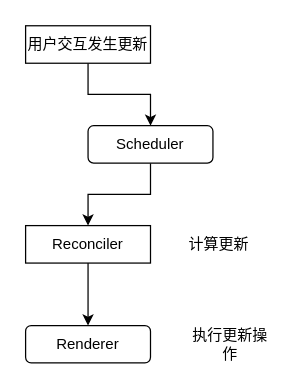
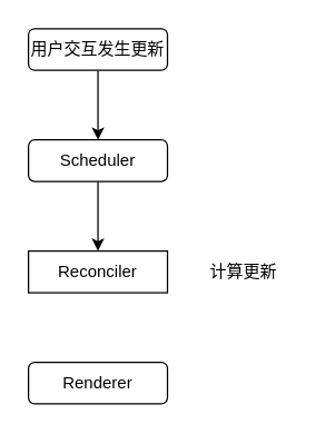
- <mxCell id="3" value="用户交互发生更新" style="whiteSpace=wrap;html=1;rounded=0;" vertex="1" parent="1"><mxGeometry x="20" y="20" width="100" height="30" as="geometry" /></mxCell>
+ <mxCell id="3" value="用户交互发生更新" style="rounded=1;whiteSpace=wrap;html=1;" vertex="1" parent="1"><mxGeometry x="20" y="20" width="100" height="30" as="geometry" /></mxCell>
- <mxCell id="5" value="Scheduler" style="rounded=1;whiteSpace=wrap;html=1;" vertex="1" parent="1"><mxGeometry x="70" y="100" width="100" height="30" as="geometry" /></mxCell>
+ <mxCell id="5" value="Scheduler" style="rounded=1;whiteSpace=wrap;html=1;" vertex="1" parent="1"><mxGeometry x="20" y="100" width="100" height="30" as="geometry" /></mxCell>
- <mxCell id="6" style="edgeStyle=orthogonalEdgeStyle;rounded=0;orthogonalLoop=1;jettySize=auto;html=1;exitX=0.5;exitY=1;exitDx=0;exitDy=0;entryX=0.5;entryY=0;entryDx=0;entryDy=0;" edge="1" parent="1" source="7" target="8"><mxGeometry relative="1" as="geometry" /></mxCell>
- <mxCell id="10" value="执行更新操作" style="text;html=1;strokeColor=none;fillColor=none;align=center;verticalAlign=middle;whiteSpace=wrap;rounded=0;" vertex="1" parent="1"><mxGeometry x="149" y="260" width="70" height="30" as="geometry" /></mxCell>
